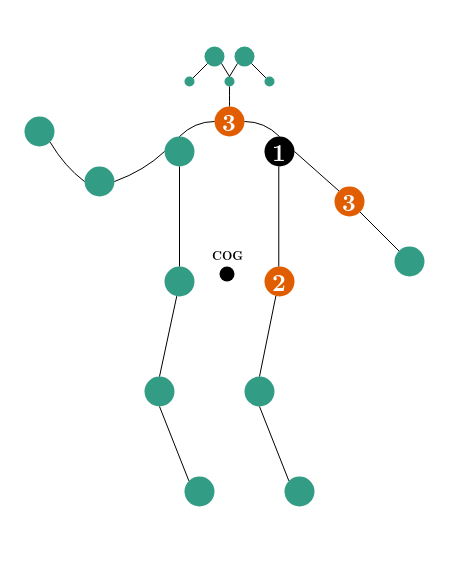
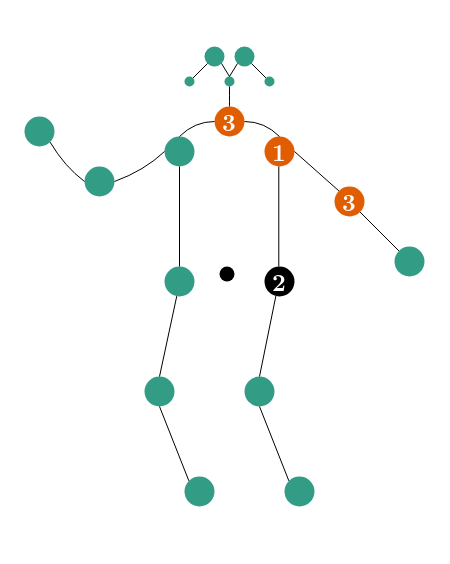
- <mxCell id="13" value="&lt;font&gt;&lt;span style=&quot;font-size: 24px&quot;&gt;&lt;b&gt;1&lt;/b&gt;&lt;/span&gt;&lt;/font&gt;" style="ellipse;whiteSpace=wrap;html=1;aspect=fixed;fillColor=#000000;strokeColor=none;fontColor=#FFFFFF;fontFamily=Latin Modern Roman;" parent="1" vertex="1"><mxGeometry x="264" y="136" width="30" height="30" as="geometry" /></mxCell>
+ <mxCell id="13" value="&lt;font&gt;&lt;span style=&quot;font-size: 24px&quot;&gt;&lt;b&gt;1&lt;/b&gt;&lt;/span&gt;&lt;/font&gt;" style="ellipse;whiteSpace=wrap;html=1;aspect=fixed;fillColor=#E15D02;strokeColor=none;fontColor=#FFFFFF;fontFamily=Latin Modern Roman;" parent="1" vertex="1"><mxGeometry x="264" y="136" width="30" height="30" as="geometry" /></mxCell>
- <mxCell id="37" value="&lt;b&gt;&lt;font face=&quot;Latin Modern Roman&quot;&gt;COG&lt;/font&gt;&lt;/b&gt;" style="text;html=1;align=center;verticalAlign=middle;resizable=0;points=[];autosize=1;gradientColor=#ea6b66;strokeColor=none;fontColor=#000000;" parent="1" vertex="1"><mxGeometry x="208" y="246" width="37" height="18" as="geometry" /></mxCell>
- <mxCell id="21" value="&lt;b&gt;&lt;font style=&quot;font-size: 24px&quot;&gt;2&lt;/font&gt;&lt;/b&gt;" style="ellipse;whiteSpace=wrap;html=1;aspect=fixed;fillColor=#E15D02;strokeColor=none;fontColor=#FFFFFF;fontFamily=Latin Modern Roman;" parent="1" vertex="1"><mxGeometry x="264" y="266" width="30" height="30" as="geometry" /></mxCell>
+ <mxCell id="21" value="&lt;b&gt;&lt;font style=&quot;font-size: 24px&quot;&gt;2&lt;/font&gt;&lt;/b&gt;" style="ellipse;whiteSpace=wrap;html=1;aspect=fixed;fillColor=#000000;strokeColor=none;fontColor=#FFFFFF;fontFamily=Latin Modern Roman;" parent="1" vertex="1"><mxGeometry x="264" y="266" width="30" height="30" as="geometry" /></mxCell>
